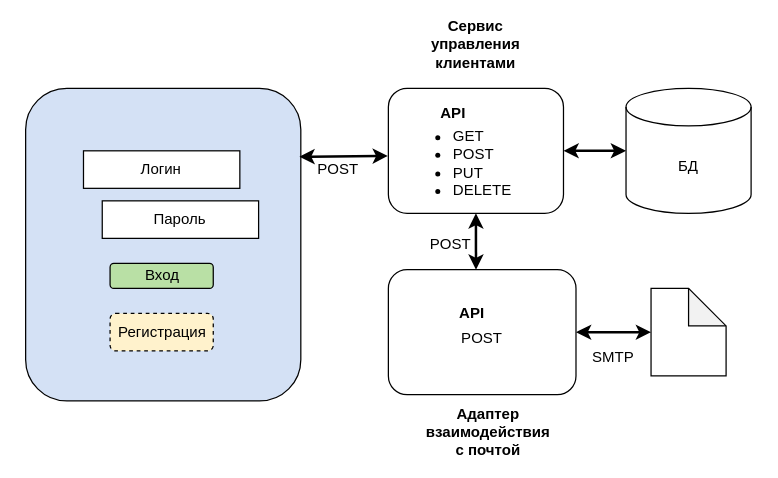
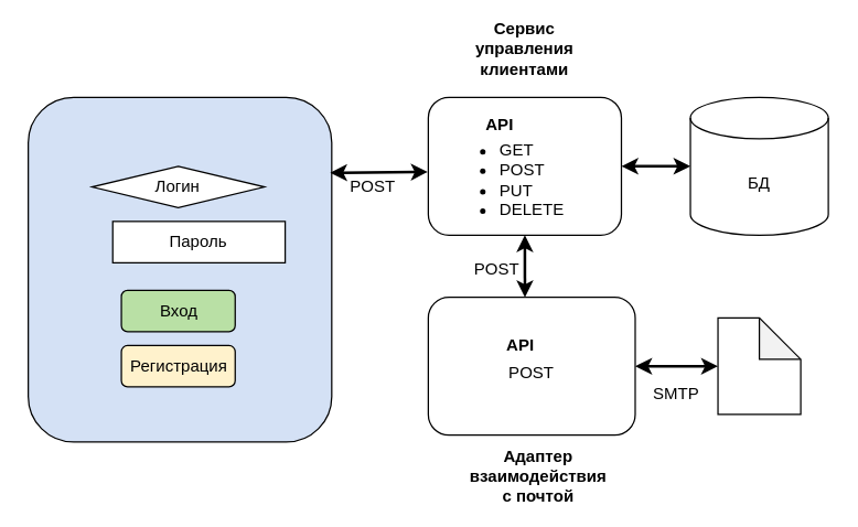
- <mxCell id="3" value="Логин" style="rounded=0;whiteSpace=wrap;html=1;" vertex="1" parent="1"><mxGeometry x="66.25" y="120" width="125" height="30" as="geometry" /></mxCell>
+ <mxCell id="3" value="Логин" style="rhombus;whiteSpace=wrap;html=1;" vertex="1" parent="1"><mxGeometry x="66.25" y="120" width="125" height="30" as="geometry" /></mxCell>
- <mxCell id="5" value="Вход" style="rounded=1;whiteSpace=wrap;html=1;fillColor=#B9E0A5;" vertex="1" parent="1"><mxGeometry x="87.5" y="210" width="82.5" height="20" as="geometry" /></mxCell>
+ <mxCell id="5" value="Вход" style="rounded=1;whiteSpace=wrap;html=1;fillColor=#B9E0A5;" vertex="1" parent="1"><mxGeometry x="87.5" y="210" width="82.5" height="30" as="geometry" /></mxCell>
- <mxCell id="6" value="Регистрация" style="rounded=1;whiteSpace=wrap;html=1;fillColor=#FFF2CC;dashed=1;" vertex="1" parent="1"><mxGeometry x="87.5" y="250" width="82.5" height="30" as="geometry" /></mxCell>
+ <mxCell id="6" value="Регистрация" style="rounded=1;whiteSpace=wrap;html=1;fillColor=#FFF2CC;" vertex="1" parent="1"><mxGeometry x="87.5" y="250" width="82.5" height="30" as="geometry" /></mxCell>
